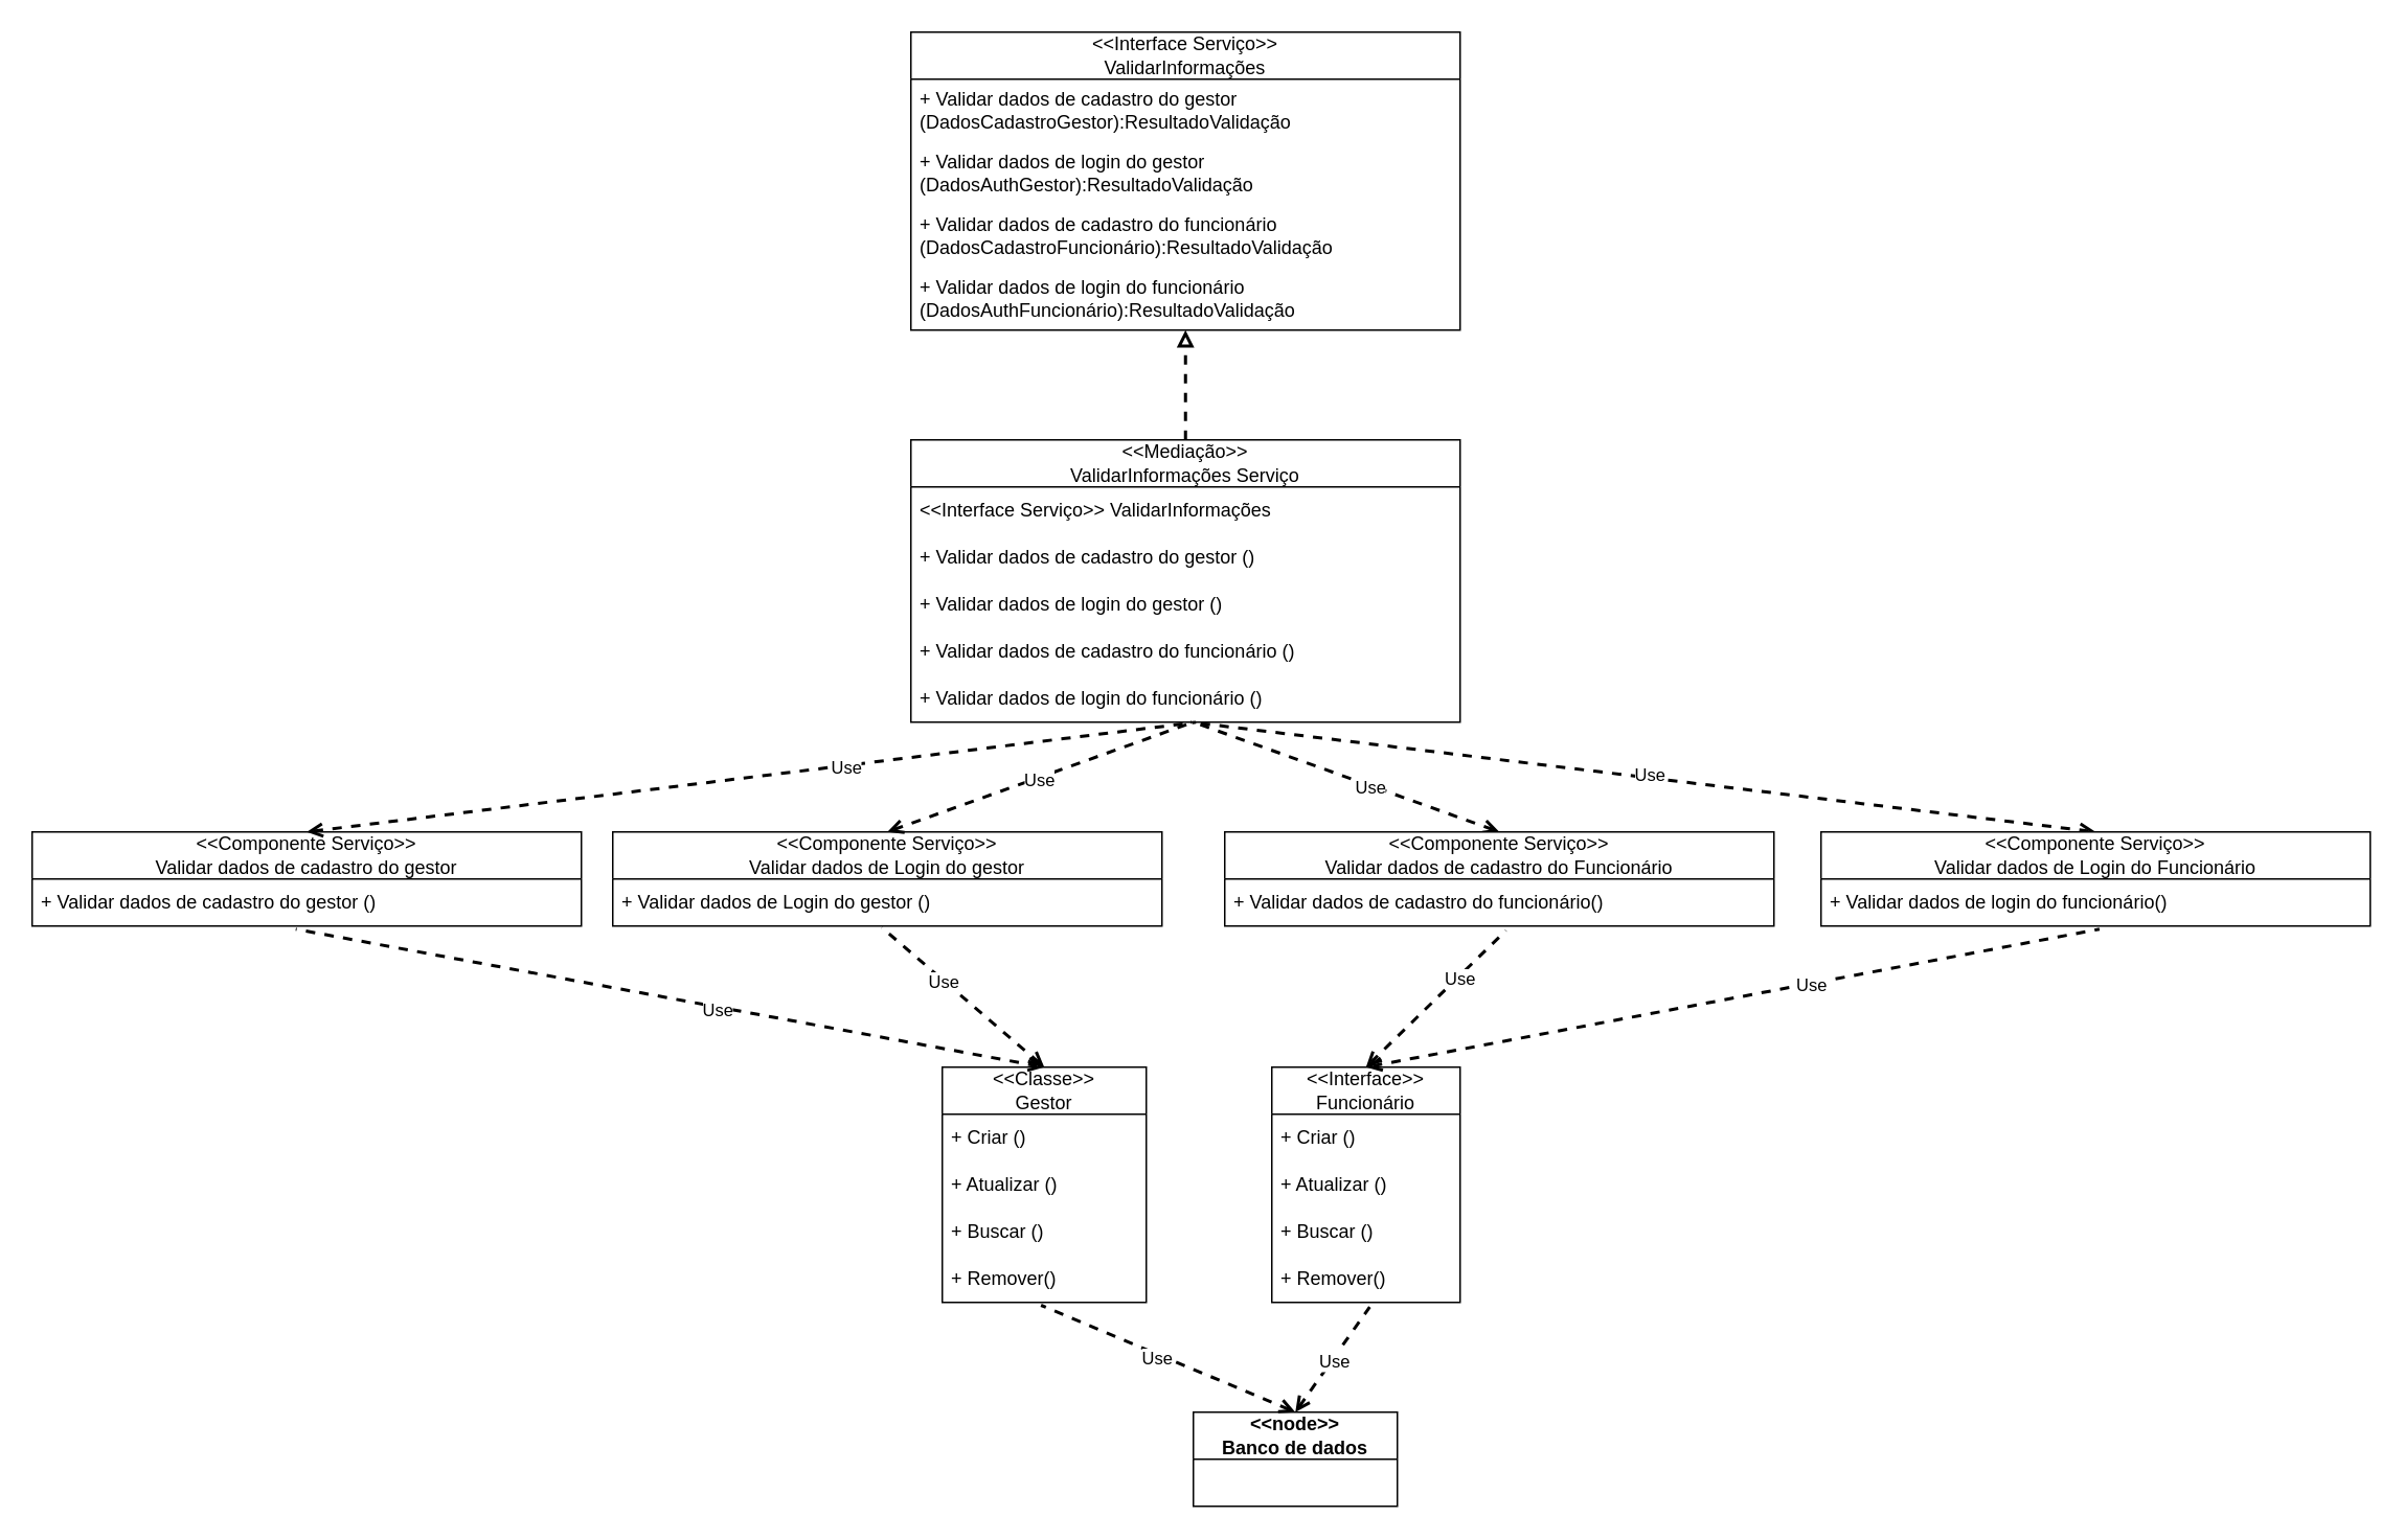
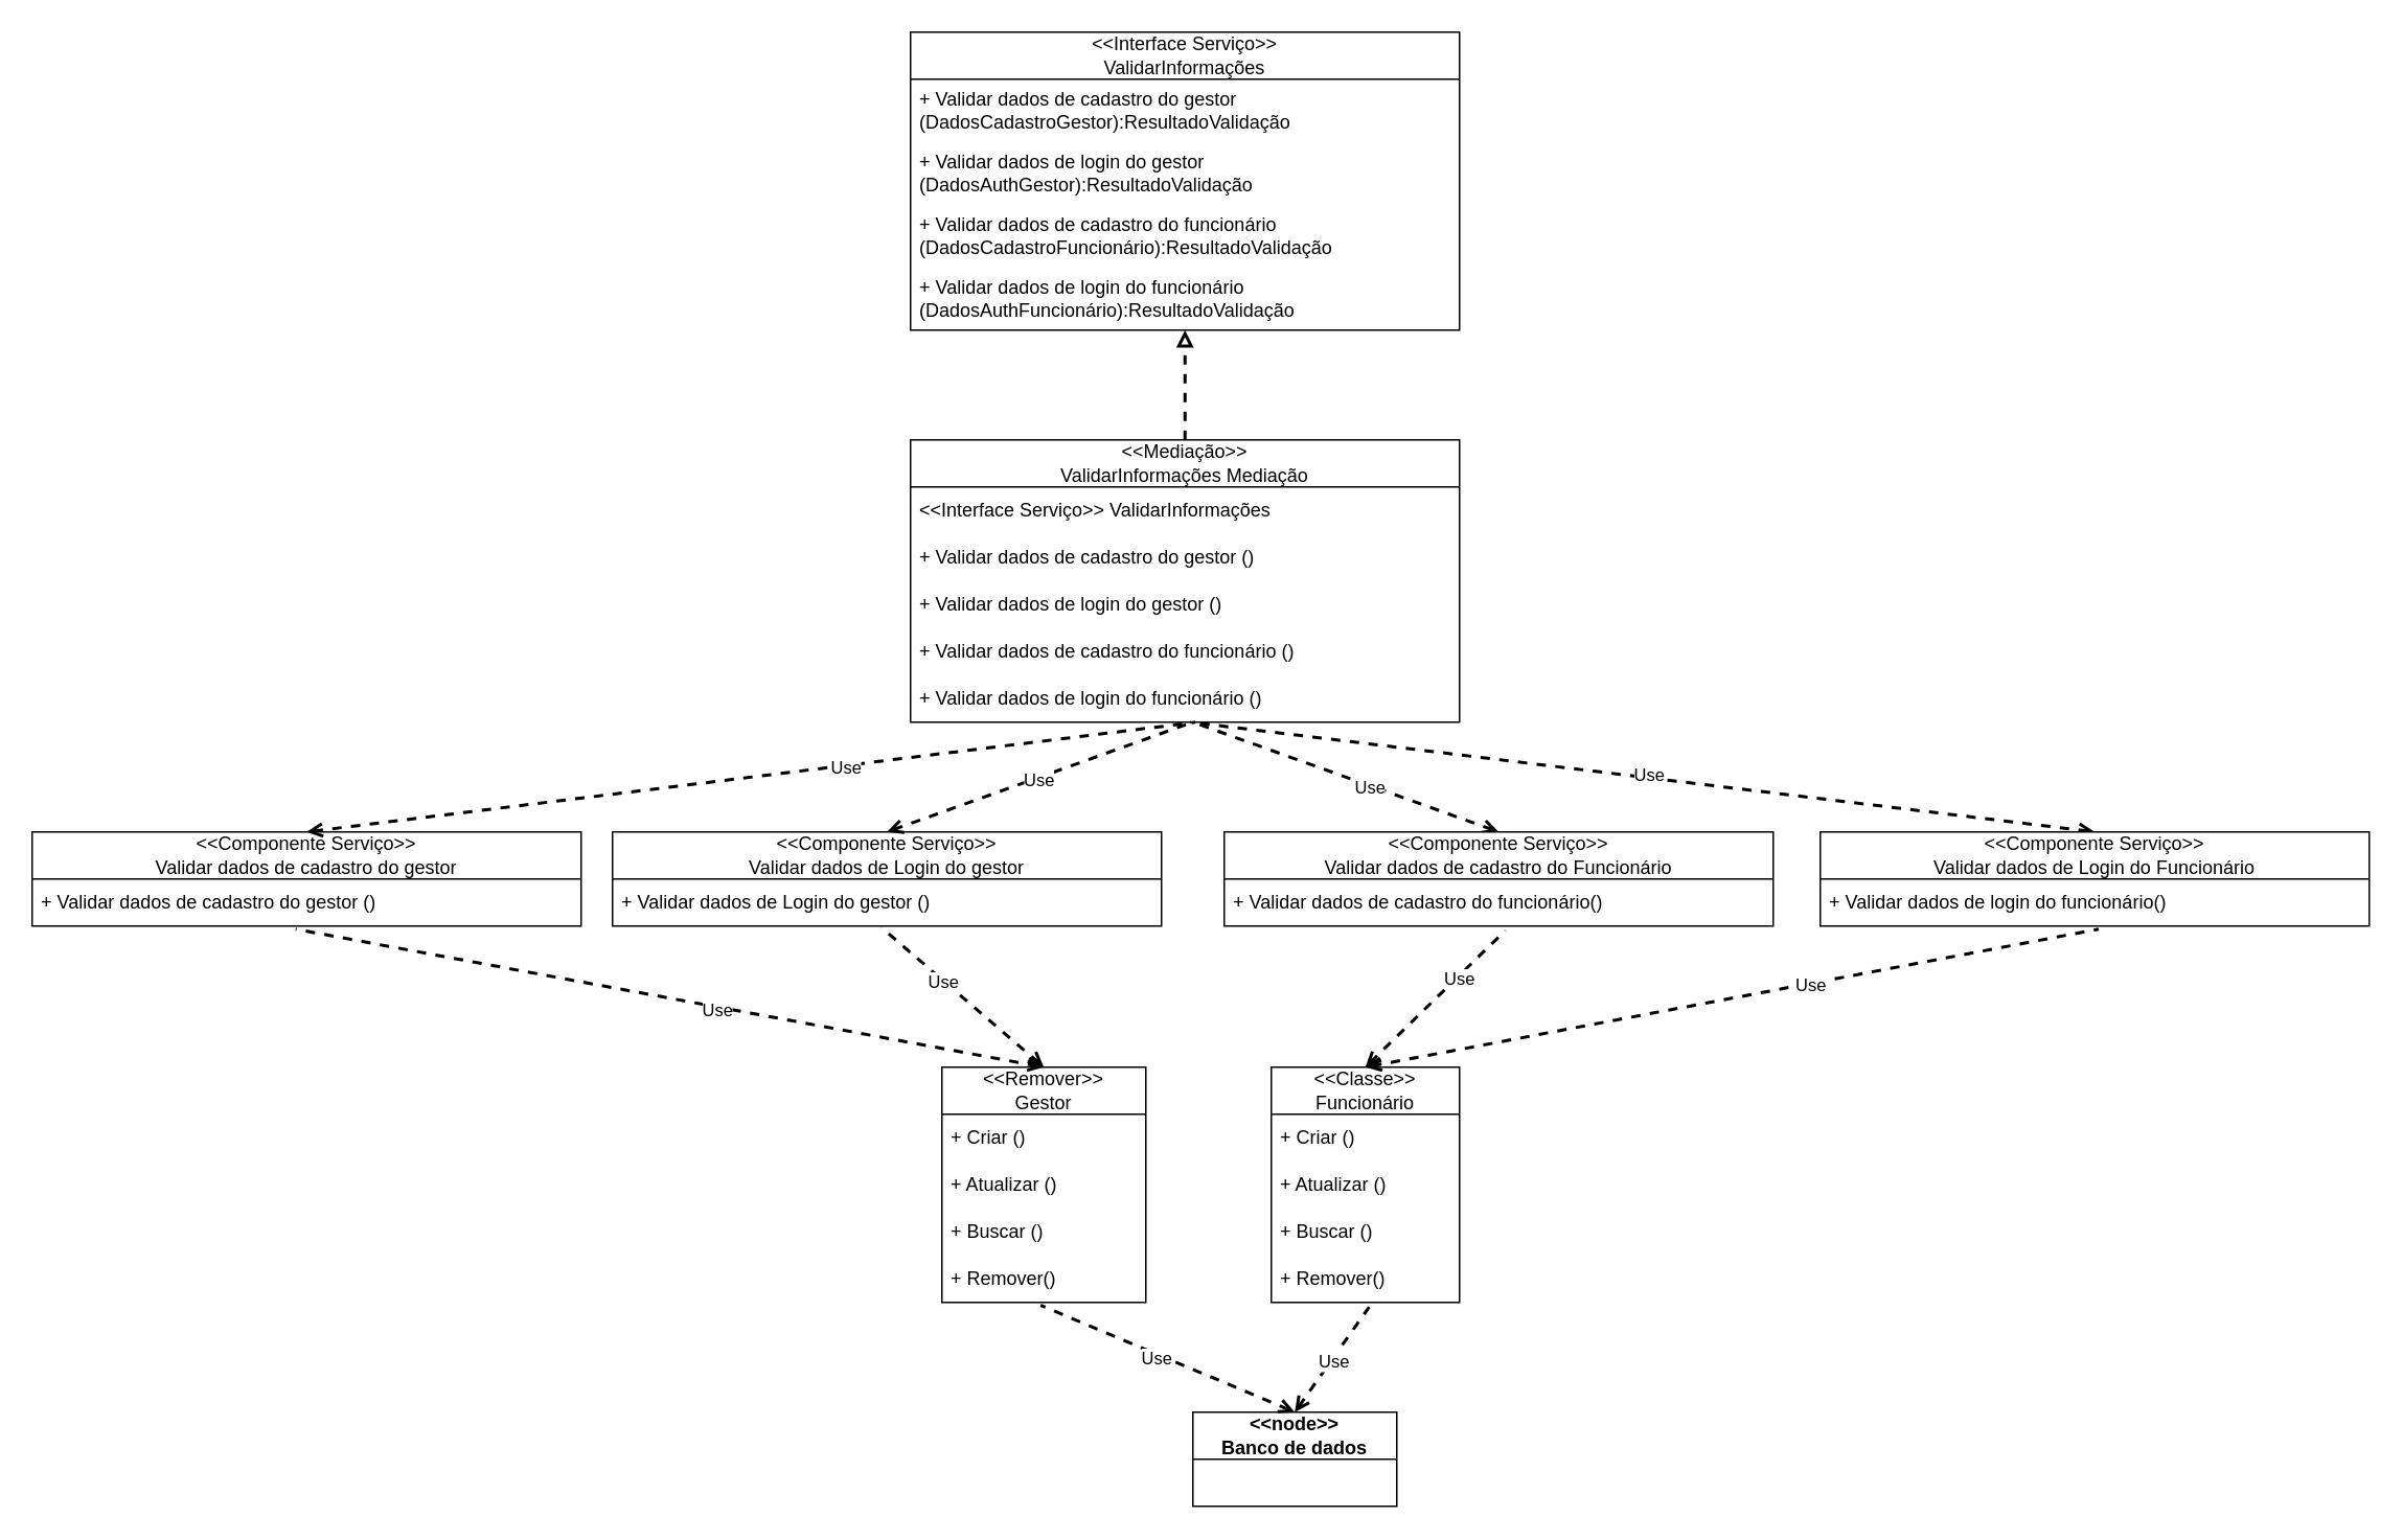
- <mxCell id="8" value="&amp;lt;&amp;lt;Mediação&amp;gt;&amp;gt;&lt;div&gt;ValidarInformações Serviço&lt;/div&gt;" style="swimlane;fontStyle=0;childLayout=stackLayout;horizontal=1;startSize=30;horizontalStack=0;resizeParent=1;resizeParentMax=0;resizeLast=0;collapsible=1;marginBottom=0;whiteSpace=wrap;html=1;" parent="1" vertex="1"><mxGeometry x="580" y="280" width="350" height="180" as="geometry" /></mxCell>
+ <mxCell id="8" value="&amp;lt;&amp;lt;Mediação&amp;gt;&amp;gt;&lt;div&gt;ValidarInformações Mediação&lt;/div&gt;" style="swimlane;fontStyle=0;childLayout=stackLayout;horizontal=1;startSize=30;horizontalStack=0;resizeParent=1;resizeParentMax=0;resizeLast=0;collapsible=1;marginBottom=0;whiteSpace=wrap;html=1;" parent="1" vertex="1"><mxGeometry x="580" y="280" width="350" height="180" as="geometry" /></mxCell>
- <mxCell id="26" value="&amp;lt;&amp;lt;Classe&amp;gt;&amp;gt;&lt;div&gt;Gestor&lt;/div&gt;" style="swimlane;fontStyle=0;childLayout=stackLayout;horizontal=1;startSize=30;horizontalStack=0;resizeParent=1;resizeParentMax=0;resizeLast=0;collapsible=1;marginBottom=0;whiteSpace=wrap;html=1;" parent="1" vertex="1"><mxGeometry x="600" y="680" width="130" height="150" as="geometry" /></mxCell>
+ <mxCell id="26" value="&amp;lt;&amp;lt;Remover&amp;gt;&amp;gt;&lt;div&gt;Gestor&lt;/div&gt;" style="swimlane;fontStyle=0;childLayout=stackLayout;horizontal=1;startSize=30;horizontalStack=0;resizeParent=1;resizeParentMax=0;resizeLast=0;collapsible=1;marginBottom=0;whiteSpace=wrap;html=1;" parent="1" vertex="1"><mxGeometry x="600" y="680" width="130" height="150" as="geometry" /></mxCell>
- <mxCell id="31" value="&amp;lt;&amp;lt;Interface&amp;gt;&amp;gt;&lt;div&gt;Funcionário&lt;/div&gt;" style="swimlane;fontStyle=0;childLayout=stackLayout;horizontal=1;startSize=30;horizontalStack=0;resizeParent=1;resizeParentMax=0;resizeLast=0;collapsible=1;marginBottom=0;whiteSpace=wrap;html=1;" parent="1" vertex="1"><mxGeometry x="810" y="680" width="120" height="150" as="geometry" /></mxCell>
+ <mxCell id="31" value="&amp;lt;&amp;lt;Classe&amp;gt;&amp;gt;&lt;div&gt;Funcionário&lt;/div&gt;" style="swimlane;fontStyle=0;childLayout=stackLayout;horizontal=1;startSize=30;horizontalStack=0;resizeParent=1;resizeParentMax=0;resizeLast=0;collapsible=1;marginBottom=0;whiteSpace=wrap;html=1;" parent="1" vertex="1"><mxGeometry x="810" y="680" width="120" height="150" as="geometry" /></mxCell>
